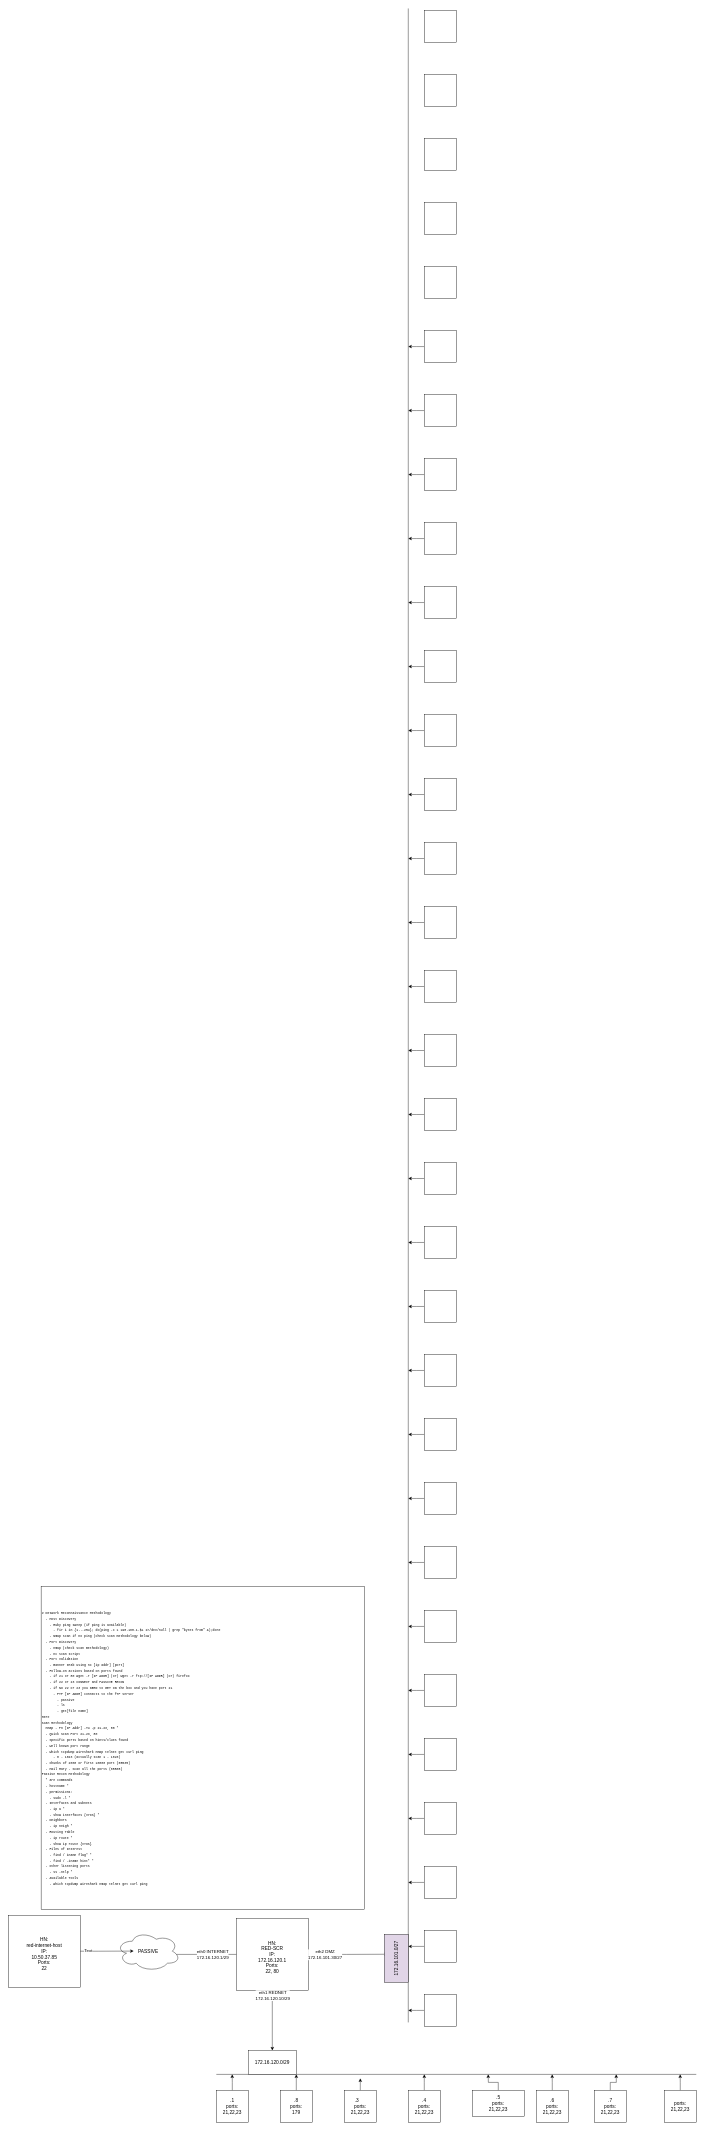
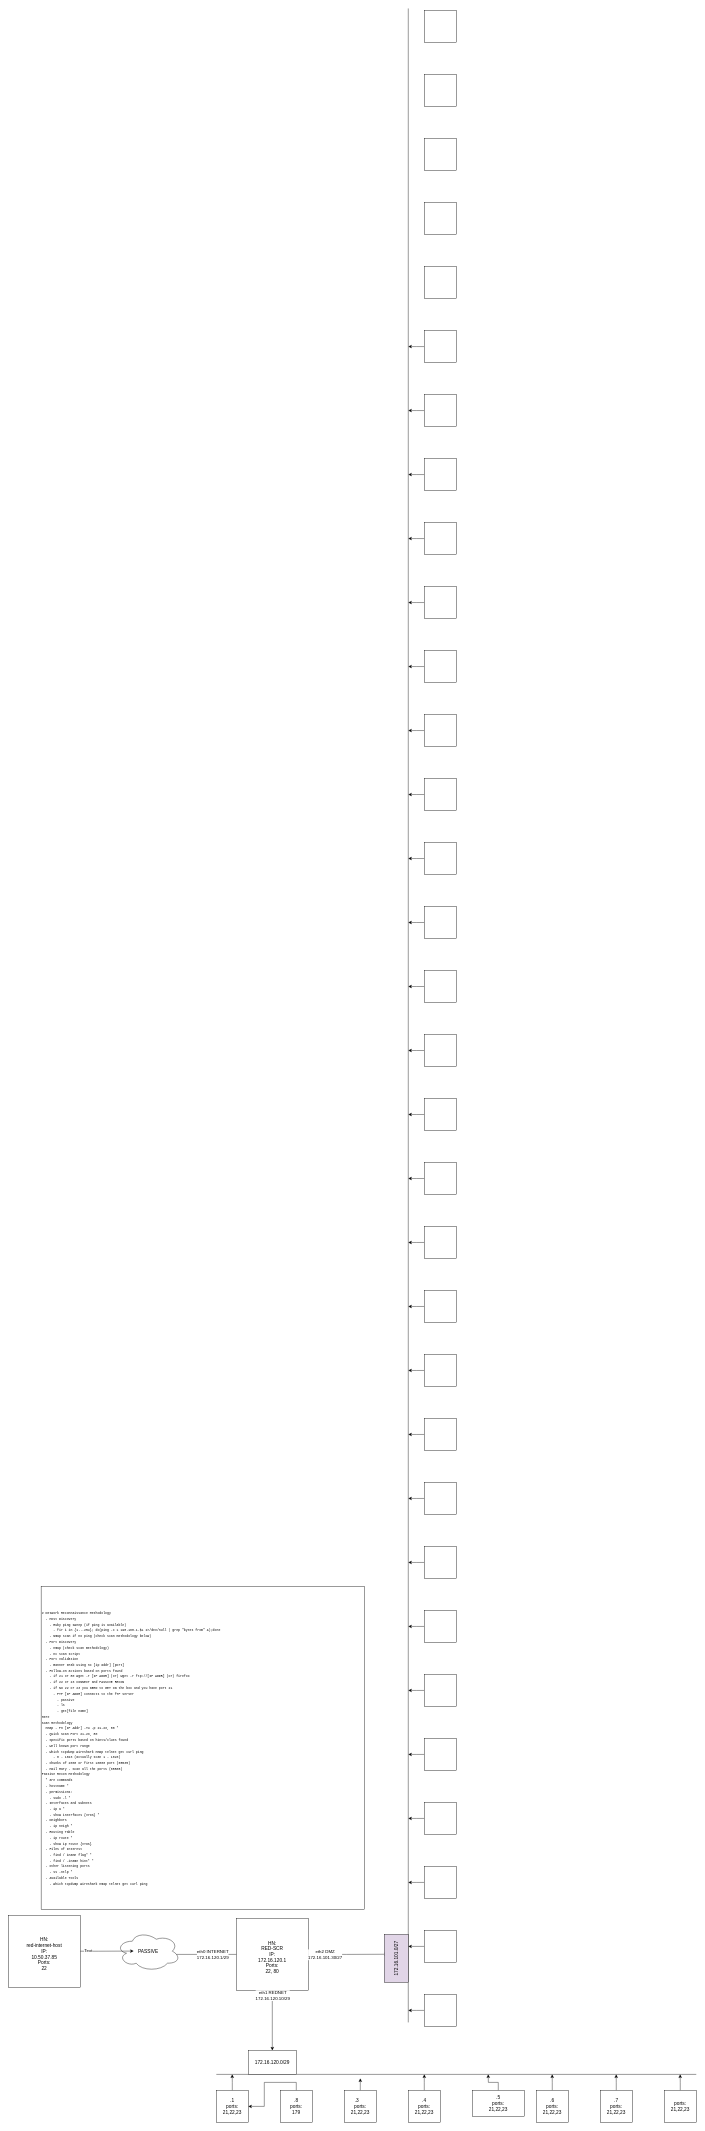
- <mxCell id="21" style="edgeStyle=orthogonalEdgeStyle;rounded=0;orthogonalLoop=1;jettySize=auto;html=1;exitX=0.5;exitY=0;exitDx=0;exitDy=0;entryX=1;entryY=1;entryDx=0;entryDy=0;" parent="1" source="22" target="15" edge="1"><mxGeometry relative="1" as="geometry" /></mxCell>
+ <mxCell id="21" style="edgeStyle=orthogonalEdgeStyle;rounded=0;orthogonalLoop=1;jettySize=auto;html=1;exitX=0.5;exitY=0;exitDx=0;exitDy=0;" parent="1" source="22" target="20" edge="1"><mxGeometry relative="1" as="geometry" /></mxCell>
- <mxCell id="34" value="&lt;div&gt;.7&lt;/div&gt;ports:&lt;div&gt;21,22,23&lt;/div&gt;" style="whiteSpace=wrap;html=1;aspect=fixed;" parent="1" vertex="1"><mxGeometry x="1485" y="5226" width="80" height="80" as="geometry" /></mxCell>
+ <mxCell id="34" value="&lt;div&gt;.7&lt;/div&gt;ports:&lt;div&gt;21,22,23&lt;/div&gt;" style="whiteSpace=wrap;html=1;aspect=fixed;" parent="1" vertex="1"><mxGeometry x="1500" y="5226" width="80" height="80" as="geometry" /></mxCell>
